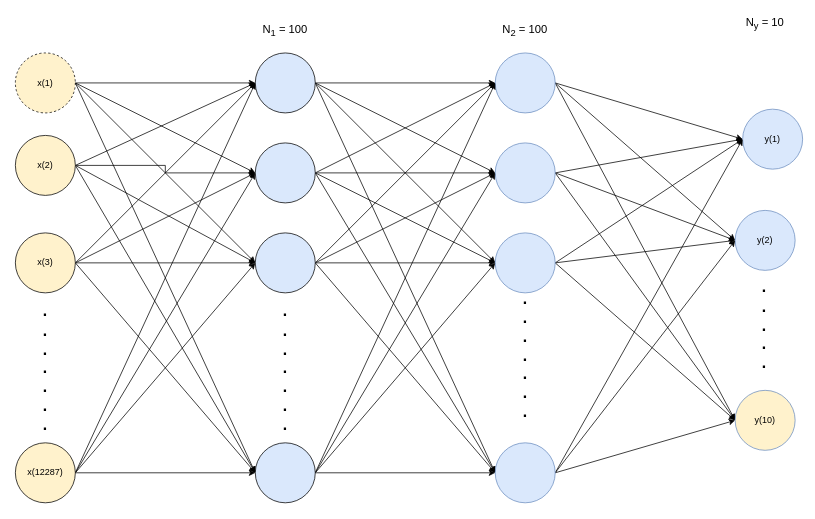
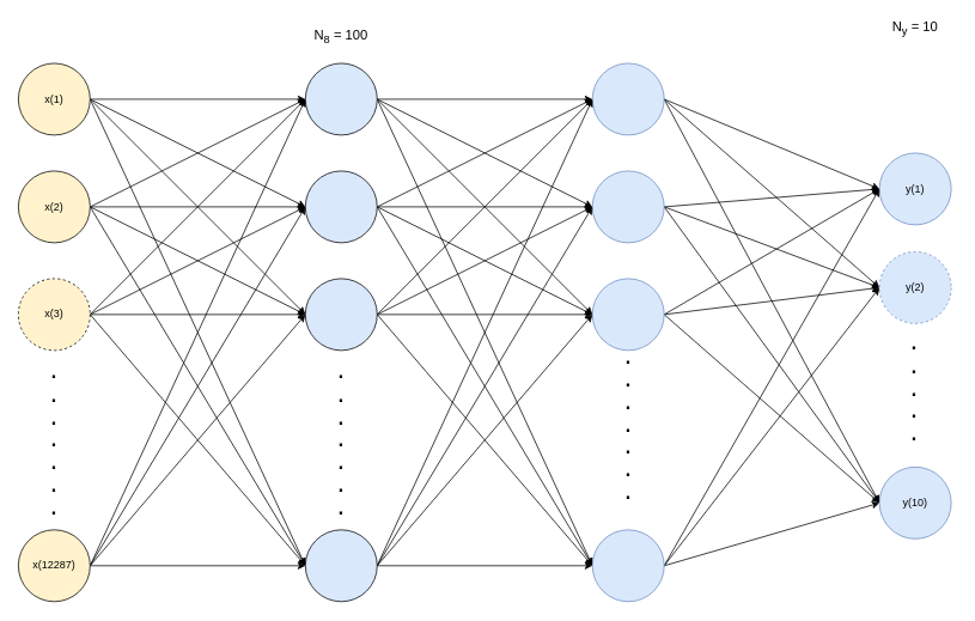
- <mxCell id="68" value="&lt;font style=&quot;font-size: 15px&quot;&gt;N&lt;sub&gt;1&lt;/sub&gt; = 100&lt;/font&gt;" style="text;html=1;strokeColor=none;fillColor=none;align=center;verticalAlign=middle;whiteSpace=wrap;rounded=0;" parent="1" vertex="1"><mxGeometry x="335" y="30" width="90" height="20" as="geometry" /></mxCell>
+ <mxCell id="68" value="&lt;font style=&quot;font-size: 15px&quot;&gt;N&lt;sub&gt;8&lt;/sub&gt; = 100&lt;/font&gt;" style="text;html=1;strokeColor=none;fillColor=none;align=center;verticalAlign=middle;whiteSpace=wrap;rounded=0;" parent="1" vertex="1"><mxGeometry x="335" y="30" width="90" height="20" as="geometry" /></mxCell>
- <mxCell id="69" value="&lt;font style=&quot;font-size: 15px&quot;&gt;N&lt;sub&gt;2&lt;/sub&gt; = 100&lt;/font&gt;" style="text;html=1;strokeColor=none;fillColor=none;align=center;verticalAlign=middle;whiteSpace=wrap;rounded=0;" parent="1" vertex="1"><mxGeometry x="655" y="30" width="90" height="20" as="geometry" /></mxCell>
- <mxCell id="6" value="x(1)" style="ellipse;whiteSpace=wrap;html=1;aspect=fixed;fillColor=#fff2cc;strokeColor=#000000;dashed=1;" parent="1" vertex="1"><mxGeometry x="20" y="70" width="80" height="80" as="geometry" /></mxCell>
+ <mxCell id="6" value="x(1)" style="ellipse;whiteSpace=wrap;html=1;aspect=fixed;fillColor=#fff2cc;strokeColor=#000000;" parent="1" vertex="1"><mxGeometry x="20" y="70" width="80" height="80" as="geometry" /></mxCell>
- <mxCell id="16" value="y(1)" style="ellipse;whiteSpace=wrap;html=1;aspect=fixed;fillColor=#dae8fc;strokeColor=#6c8ebf;" parent="1" vertex="1"><mxGeometry x="990" y="145" width="80" height="80" as="geometry" /></mxCell>
+ <mxCell id="16" value="y(1)" style="ellipse;whiteSpace=wrap;html=1;aspect=fixed;fillColor=#dae8fc;strokeColor=#6c8ebf;" parent="1" vertex="1"><mxGeometry x="980" y="170" width="80" height="80" as="geometry" /></mxCell>
- <mxCell id="21" value="x(2)" style="ellipse;whiteSpace=wrap;html=1;aspect=fixed;fillColor=#fff2cc;strokeColor=#000000;" parent="1" vertex="1"><mxGeometry x="20" y="180" width="80" height="80" as="geometry" /></mxCell>
+ <mxCell id="21" value="x(2)" style="ellipse;whiteSpace=wrap;html=1;aspect=fixed;fillColor=#fff2cc;strokeColor=#000000;" parent="1" vertex="1"><mxGeometry x="20" y="190" width="80" height="80" as="geometry" /></mxCell>
- <mxCell id="31" value="y(2)" style="ellipse;whiteSpace=wrap;html=1;aspect=fixed;fillColor=#dae8fc;strokeColor=#6c8ebf;" parent="1" vertex="1"><mxGeometry x="980" y="280" width="80" height="80" as="geometry" /></mxCell>
+ <mxCell id="31" value="y(2)" style="ellipse;whiteSpace=wrap;html=1;aspect=fixed;fillColor=#dae8fc;strokeColor=#6c8ebf;dashed=1;" parent="1" vertex="1"><mxGeometry x="980" y="280" width="80" height="80" as="geometry" /></mxCell>
- <mxCell id="37" value="x(3)" style="ellipse;whiteSpace=wrap;html=1;aspect=fixed;fillColor=#fff2cc;strokeColor=#000000;" parent="1" vertex="1"><mxGeometry x="20" y="310" width="80" height="80" as="geometry" /></mxCell>
+ <mxCell id="37" value="x(3)" style="ellipse;whiteSpace=wrap;html=1;aspect=fixed;fillColor=#fff2cc;strokeColor=#000000;dashed=1;" parent="1" vertex="1"><mxGeometry x="20" y="310" width="80" height="80" as="geometry" /></mxCell>
- <mxCell id="63" value="y(10)" style="ellipse;whiteSpace=wrap;html=1;aspect=fixed;fillColor=#fff2cc;strokeColor=#6c8ebf;" parent="1" vertex="1"><mxGeometry x="980" y="520" width="80" height="80" as="geometry" /></mxCell>
+ <mxCell id="63" value="y(10)" style="ellipse;whiteSpace=wrap;html=1;aspect=fixed;fillColor=#dae8fc;strokeColor=#6c8ebf;" parent="1" vertex="1"><mxGeometry x="980" y="520" width="80" height="80" as="geometry" /></mxCell>
